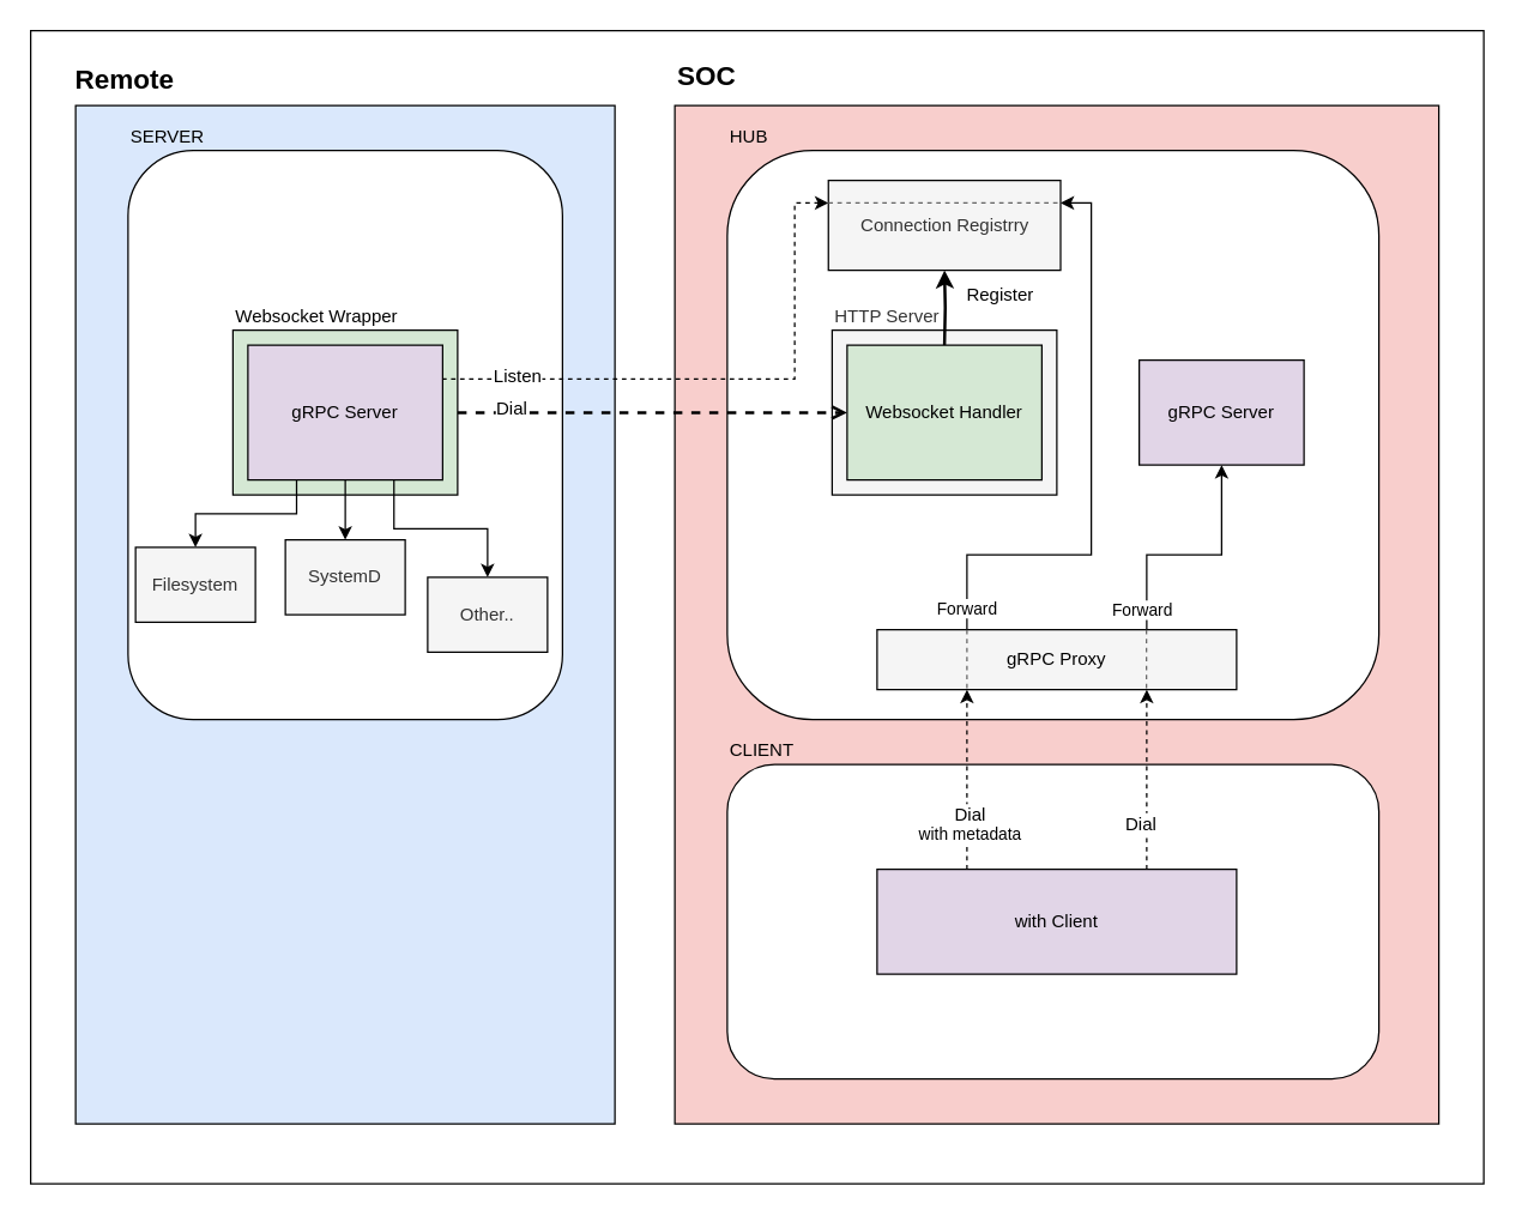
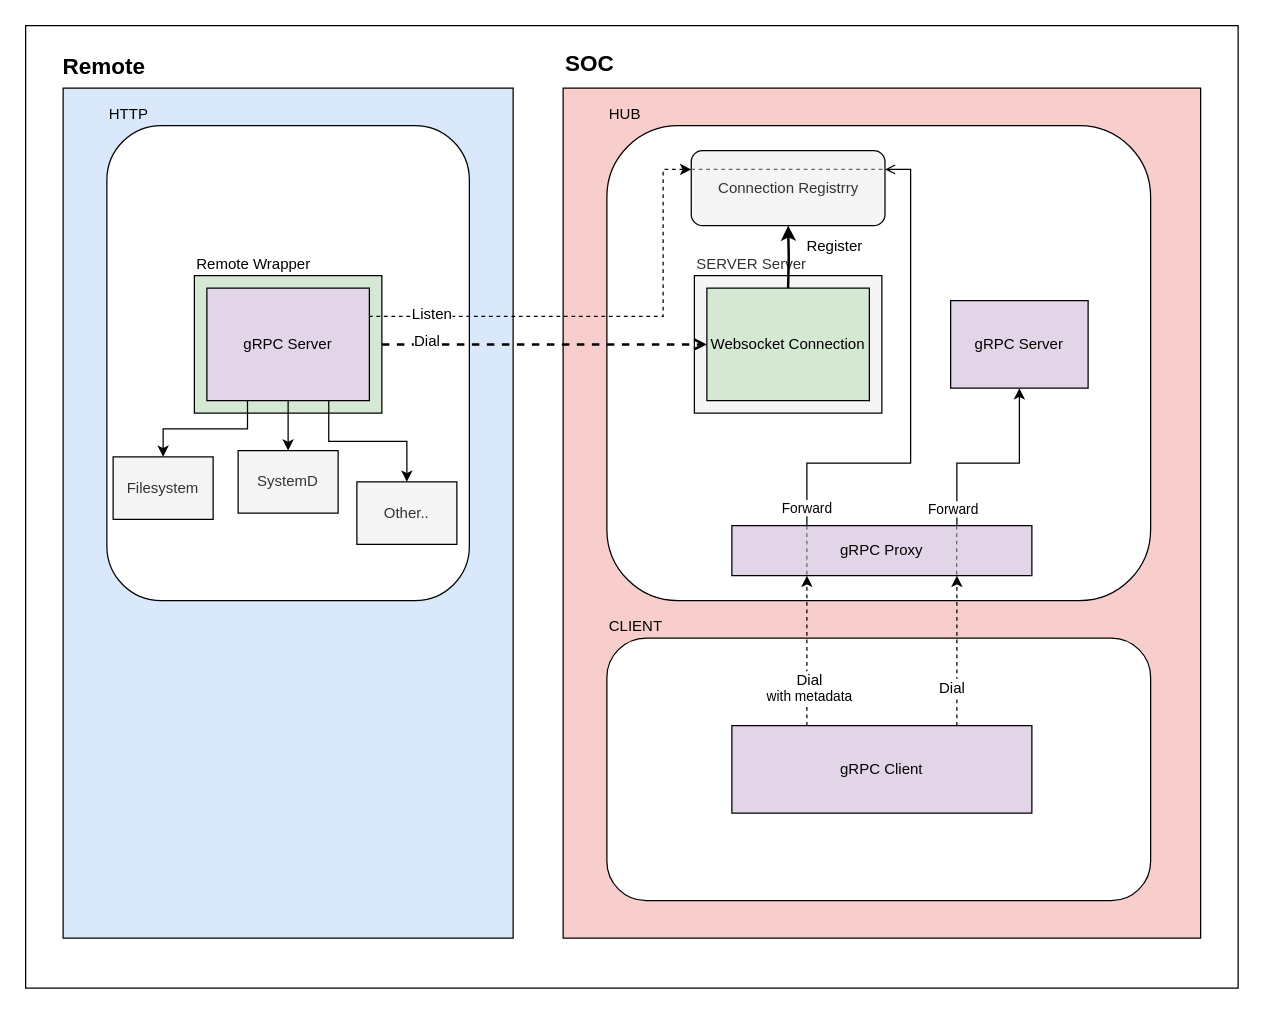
- <mxCell id="7" value="&lt;div&gt;SERVER&lt;/div&gt;" style="rounded=1;whiteSpace=wrap;html=1;align=left;labelPosition=center;verticalLabelPosition=top;verticalAlign=bottom;" parent="1" vertex="1"><mxGeometry x="85" y="100" width="290" height="380" as="geometry" /></mxCell>
+ <mxCell id="7" value="&lt;div&gt;HTTP&lt;/div&gt;" style="rounded=1;whiteSpace=wrap;html=1;align=left;labelPosition=center;verticalLabelPosition=top;verticalAlign=bottom;" parent="1" vertex="1"><mxGeometry x="85" y="100" width="290" height="380" as="geometry" /></mxCell>
- <mxCell id="28" style="edgeStyle=orthogonalEdgeStyle;rounded=0;orthogonalLoop=1;jettySize=auto;html=1;exitX=0.25;exitY=0;exitDx=0;exitDy=0;entryX=1;entryY=0.25;entryDx=0;entryDy=0;startArrow=none;startFill=0;" edge="1" parent="1" source="30" target="19"><mxGeometry relative="1" as="geometry"><Array as="points"><mxPoint x="645" y="370" /><mxPoint x="728" y="370" /><mxPoint x="728" y="135" /></Array></mxGeometry></mxCell>
+ <mxCell id="28" style="edgeStyle=orthogonalEdgeStyle;rounded=0;orthogonalLoop=1;jettySize=auto;html=1;exitX=0.25;exitY=0;exitDx=0;exitDy=0;entryX=1;entryY=0.25;entryDx=0;entryDy=0;startArrow=none;startFill=0;endArrow=open;" edge="1" parent="1" source="30" target="19"><mxGeometry relative="1" as="geometry"><Array as="points"><mxPoint x="645" y="370" /><mxPoint x="728" y="370" /><mxPoint x="728" y="135" /></Array></mxGeometry></mxCell>
- <mxCell id="19" value="Connection Registrry" style="rounded=0;whiteSpace=wrap;html=1;align=center;fillColor=#f5f5f5;strokeColor=#000000;fontColor=#333333;" parent="1" vertex="1"><mxGeometry x="552.5" y="120" width="155" height="60" as="geometry" /></mxCell>
+ <mxCell id="19" value="Connection Registrry" style="whiteSpace=wrap;html=1;align=center;fillColor=#f5f5f5;strokeColor=#000000;fontColor=#333333;rounded=1;" parent="1" vertex="1"><mxGeometry x="552.5" y="120" width="155" height="60" as="geometry" /></mxCell>
- <mxCell id="10" value="Websocket Wrapper" style="rounded=0;whiteSpace=wrap;html=1;align=left;labelPosition=center;verticalLabelPosition=top;verticalAlign=bottom;fillColor=#d5e8d4;strokeColor=#000000;" parent="1" vertex="1"><mxGeometry x="155" y="220" width="150" height="110" as="geometry" /></mxCell>
+ <mxCell id="10" value="Remote Wrapper" style="rounded=0;whiteSpace=wrap;html=1;align=left;labelPosition=center;verticalLabelPosition=top;verticalAlign=bottom;fillColor=#d5e8d4;strokeColor=#000000;" parent="1" vertex="1"><mxGeometry x="155" y="220" width="150" height="110" as="geometry" /></mxCell>
- <mxCell id="5" value="HTTP Server" style="rounded=0;whiteSpace=wrap;html=1;align=left;labelPosition=center;verticalLabelPosition=top;verticalAlign=bottom;fillColor=#f5f5f5;strokeColor=#000000;fontColor=#333333;" parent="1" vertex="1"><mxGeometry x="555" y="220" width="150" height="110" as="geometry" /></mxCell>
+ <mxCell id="5" value="SERVER Server" style="rounded=0;whiteSpace=wrap;html=1;align=left;labelPosition=center;verticalLabelPosition=top;verticalAlign=bottom;fillColor=#f5f5f5;strokeColor=#000000;fontColor=#333333;" parent="1" vertex="1"><mxGeometry x="555" y="220" width="150" height="110" as="geometry" /></mxCell>
- <mxCell id="21" value="Websocket Handler" style="rounded=0;whiteSpace=wrap;html=1;align=center;fillColor=#d5e8d4;strokeColor=#000000;" parent="1" vertex="1"><mxGeometry x="565" y="230" width="130" height="90" as="geometry" /></mxCell>
+ <mxCell id="21" value="Websocket Connection" style="rounded=0;whiteSpace=wrap;html=1;align=center;fillColor=#d5e8d4;strokeColor=#000000;" parent="1" vertex="1"><mxGeometry x="565" y="230" width="130" height="90" as="geometry" /></mxCell>
- <mxCell id="30" value="gRPC Proxy" style="rounded=0;whiteSpace=wrap;html=1;align=center;fillColor=#f5f5f5;strokeColor=#000000;" vertex="1" parent="1"><mxGeometry x="585" y="420" width="240" height="40" as="geometry" /></mxCell>
+ <mxCell id="30" value="gRPC Proxy" style="rounded=0;whiteSpace=wrap;html=1;align=center;fillColor=#e1d5e7;strokeColor=#000000;" vertex="1" parent="1"><mxGeometry x="585" y="420" width="240" height="40" as="geometry" /></mxCell>
- <mxCell id="38" value="with Client" style="rounded=0;whiteSpace=wrap;html=1;align=center;fillColor=#e1d5e7;strokeColor=#000000;" vertex="1" parent="1"><mxGeometry x="585" y="580" width="240" height="70" as="geometry" /></mxCell>
+ <mxCell id="38" value="gRPC Client" style="rounded=0;whiteSpace=wrap;html=1;align=center;fillColor=#e1d5e7;strokeColor=#000000;" vertex="1" parent="1"><mxGeometry x="585" y="580" width="240" height="70" as="geometry" /></mxCell>
